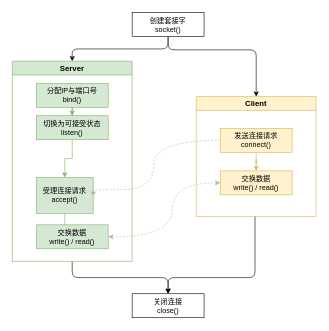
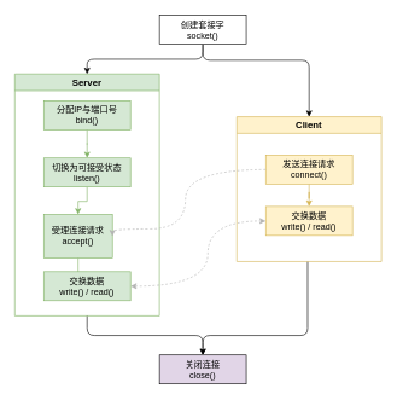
- <mxCell id="12" value="切换为可接受状态&lt;br&gt;listen()" style="rounded=0;whiteSpace=wrap;html=1;fillColor=#d5e8d4;strokeColor=#82b366;" parent="1" vertex="1"><mxGeometry x="60" y="192" width="120" height="40" as="geometry" /></mxCell>
+ <mxCell id="12" value="切换为可接受状态&lt;br&gt;listen()" style="rounded=0;whiteSpace=wrap;html=1;fillColor=#d5e8d4;strokeColor=#82b366;" parent="1" vertex="1"><mxGeometry x="60" y="217" width="120" height="40" as="geometry" /></mxCell>
- <mxCell id="21" style="edgeStyle=orthogonalEdgeStyle;orthogonalLoop=1;jettySize=auto;html=1;entryX=1;entryY=0.5;entryDx=0;entryDy=0;strokeColor=#B3B3B3;curved=1;dashed=1;endArrow=diamond;" parent="1" source="5" target="14" edge="1"><mxGeometry relative="1" as="geometry"><Array as="points"><mxPoint x="256" y="233" /><mxPoint x="256" y="315" /></Array></mxGeometry></mxCell>
+ <mxCell id="21" style="edgeStyle=orthogonalEdgeStyle;orthogonalLoop=1;jettySize=auto;html=1;entryX=1;entryY=0.5;entryDx=0;entryDy=0;strokeColor=#B3B3B3;curved=1;dashed=1;" parent="1" source="5" target="14" edge="1"><mxGeometry relative="1" as="geometry"><Array as="points"><mxPoint x="256" y="233" /><mxPoint x="256" y="315" /></Array></mxGeometry></mxCell>
- <mxCell id="20" value="关闭连接&lt;br&gt;close()" style="rounded=0;whiteSpace=wrap;html=1;" parent="1" vertex="1"><mxGeometry x="220" y="489" width="120" height="40" as="geometry" /></mxCell>
+ <mxCell id="20" value="关闭连接&lt;br&gt;close()" style="rounded=0;whiteSpace=wrap;html=1;fillColor=#e1d5e7;" parent="1" vertex="1"><mxGeometry x="220" y="489" width="120" height="40" as="geometry" /></mxCell>
